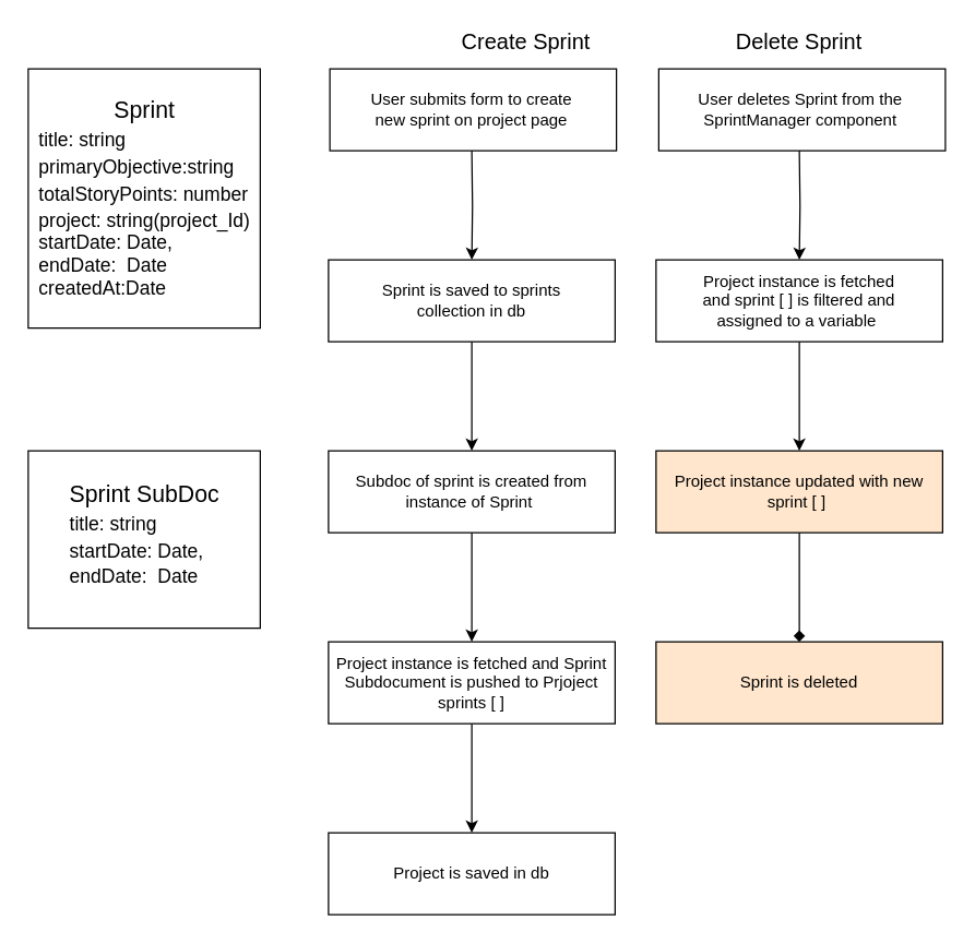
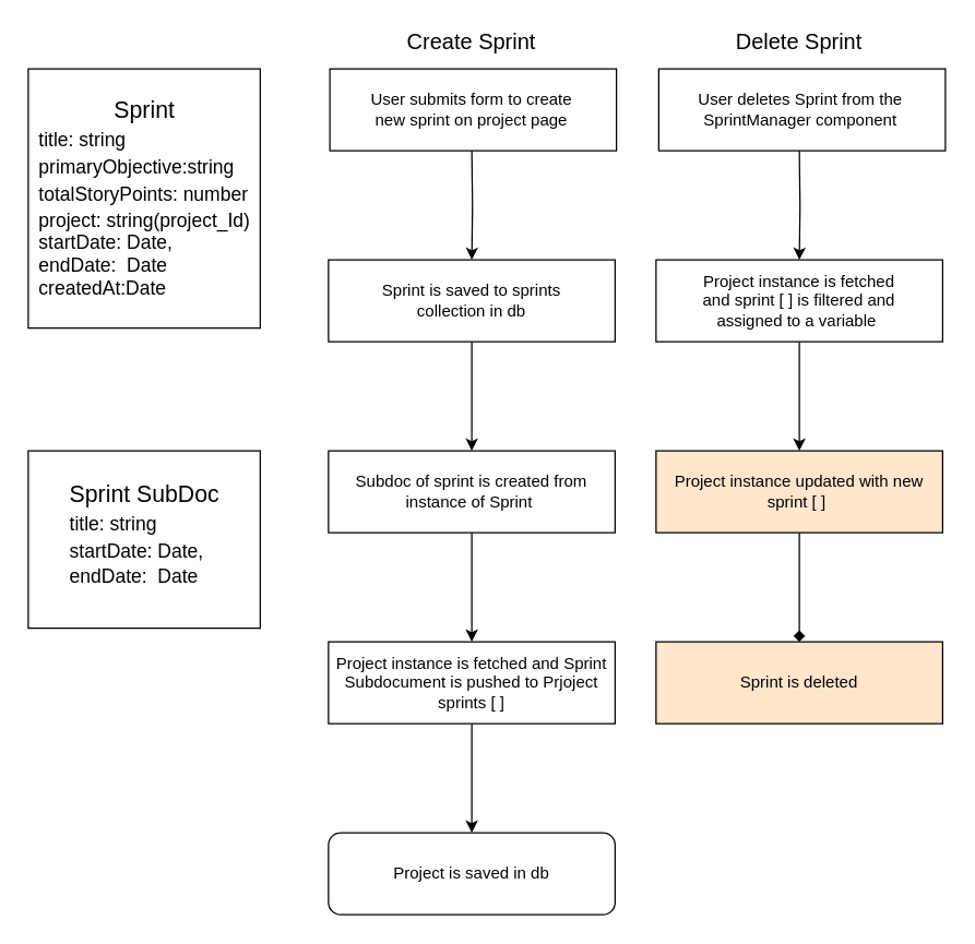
- <mxCell id="22" value="&lt;font style=&quot;font-size: 16px&quot;&gt;Create Sprint&lt;/font&gt;" style="text;html=1;strokeColor=none;fillColor=none;align=center;verticalAlign=middle;whiteSpace=wrap;rounded=0;" vertex="1" parent="1"><mxGeometry x="315" y="20" width="140" height="20" as="geometry" /></mxCell>
+ <mxCell id="22" value="&lt;font style=&quot;font-size: 16px&quot;&gt;Create Sprint&lt;/font&gt;" style="text;html=1;strokeColor=none;fillColor=none;align=center;verticalAlign=middle;whiteSpace=wrap;rounded=0;" vertex="1" parent="1"><mxGeometry x="275" y="20" width="140" height="20" as="geometry" /></mxCell>
- <mxCell id="15" value="&lt;font face=&quot;helvetica&quot;&gt;Project is saved in db&lt;/font&gt;" style="rounded=0;whiteSpace=wrap;html=1;" vertex="1" parent="8"><mxGeometry y="420" width="210" height="60" as="geometry" /></mxCell>
+ <mxCell id="15" value="&lt;font face=&quot;helvetica&quot;&gt;Project is saved in db&lt;/font&gt;" style="whiteSpace=wrap;html=1;rounded=1;" vertex="1" parent="8"><mxGeometry y="420" width="210" height="60" as="geometry" /></mxCell>
